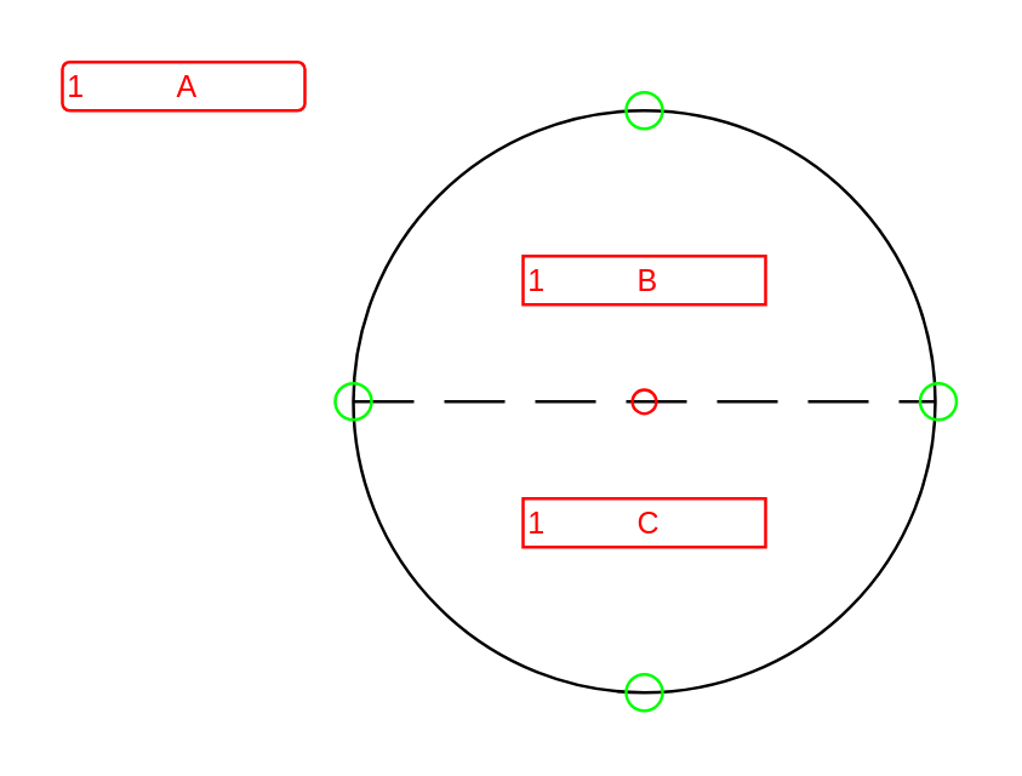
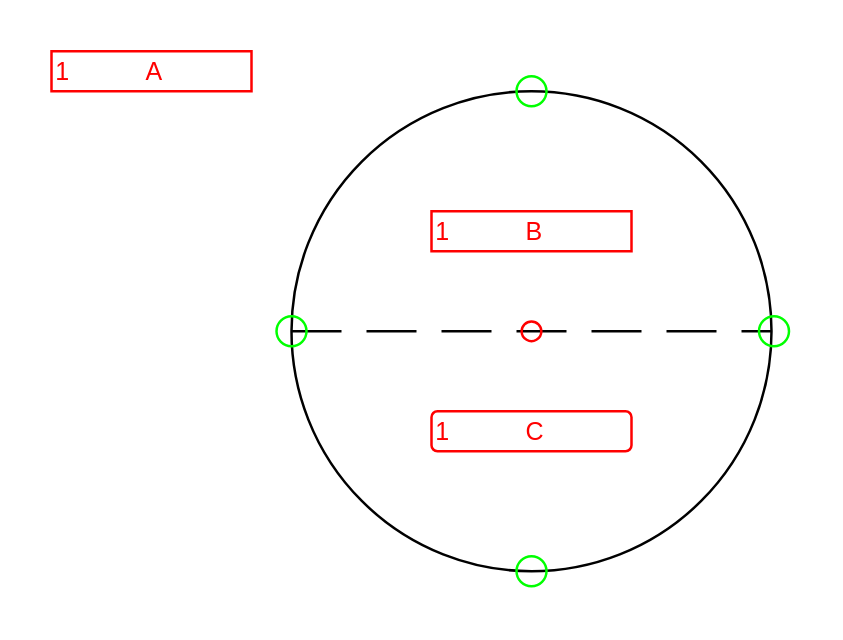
- <mxCell id="2" value="1&amp;nbsp; &amp;nbsp; &amp;nbsp; &amp;nbsp; &amp;nbsp; &amp;nbsp;A" style="whiteSpace=wrap;html=1;fillColor=none;strokeColor=#FF0000;fontColor=#FF0000;fontSize=10;align=left;rounded=1;" parent="1" vertex="1"><mxGeometry x="20" y="20" width="80" height="16" as="geometry" /></mxCell>
+ <mxCell id="2" value="1&amp;nbsp; &amp;nbsp; &amp;nbsp; &amp;nbsp; &amp;nbsp; &amp;nbsp;A" style="rounded=0;whiteSpace=wrap;html=1;fillColor=none;strokeColor=#FF0000;fontColor=#FF0000;fontSize=10;align=left;" parent="1" vertex="1"><mxGeometry x="20" y="20" width="80" height="16" as="geometry" /></mxCell>
- <mxCell id="4" value="1&amp;nbsp; &amp;nbsp; &amp;nbsp; &amp;nbsp; &amp;nbsp; &amp;nbsp;C" style="rounded=0;whiteSpace=wrap;html=1;fillColor=none;strokeColor=#FF0000;fontColor=#FF0000;fontSize=10;align=left;" parent="1" vertex="1"><mxGeometry x="172" y="164" width="80" height="16" as="geometry" /></mxCell>
+ <mxCell id="4" value="1&amp;nbsp; &amp;nbsp; &amp;nbsp; &amp;nbsp; &amp;nbsp; &amp;nbsp;C" style="whiteSpace=wrap;html=1;fillColor=none;strokeColor=#FF0000;fontColor=#FF0000;fontSize=10;align=left;rounded=1;" parent="1" vertex="1"><mxGeometry x="172" y="164" width="80" height="16" as="geometry" /></mxCell>
